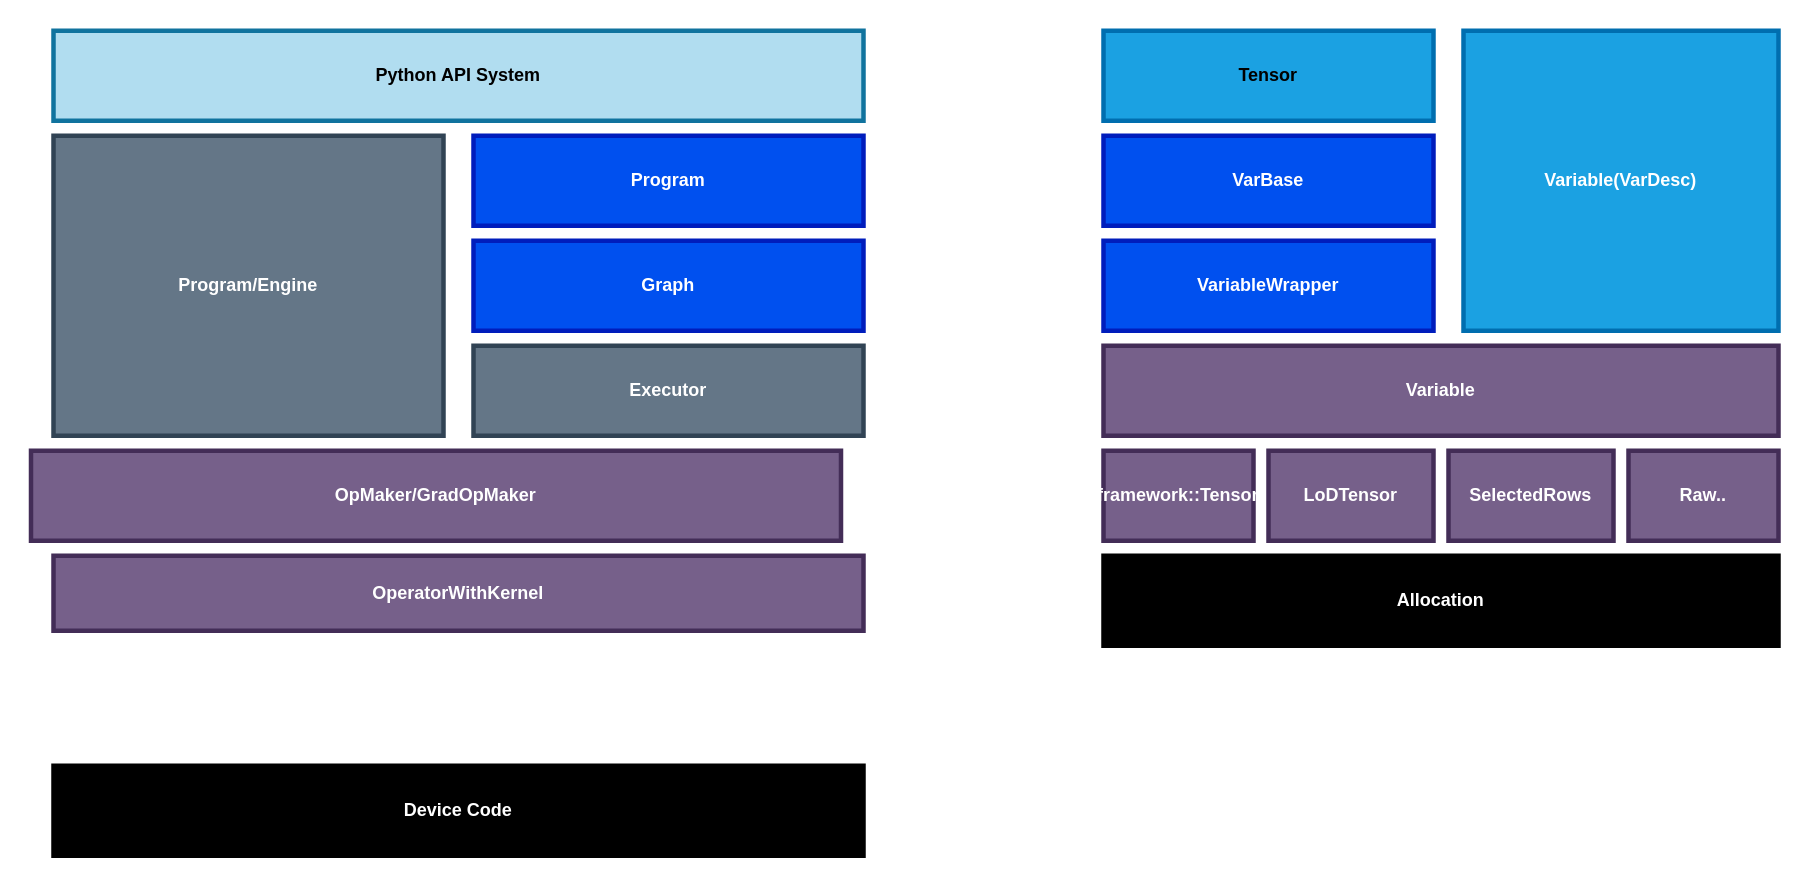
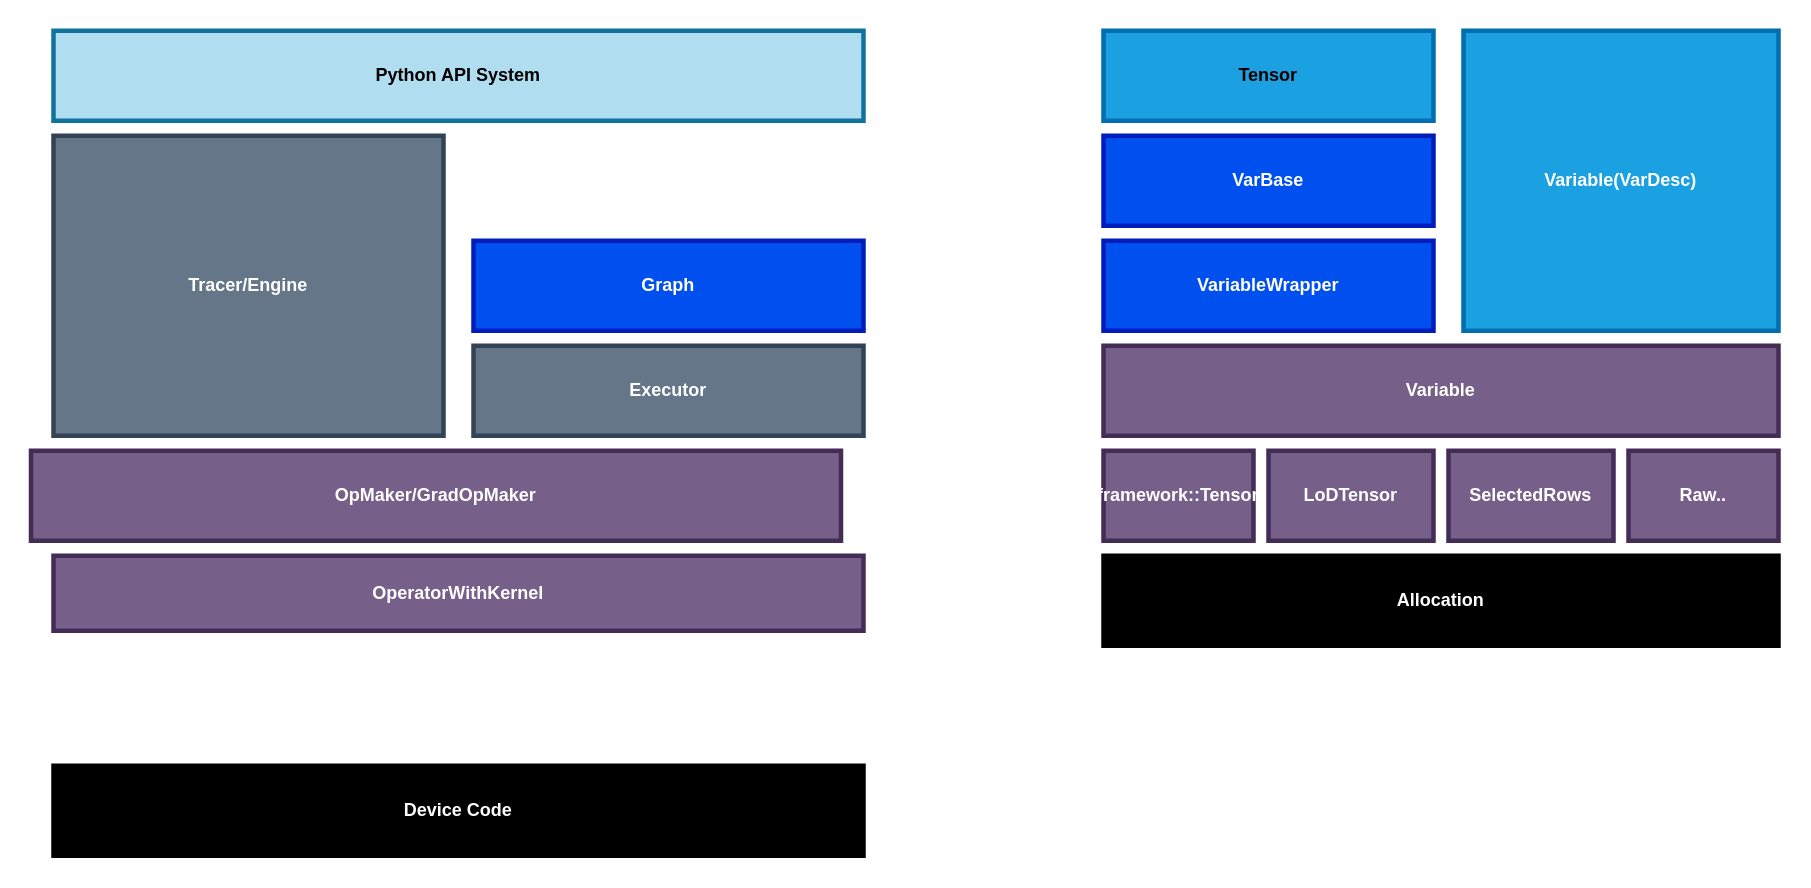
- <mxCell id="5" value="Program" style="rounded=0;whiteSpace=wrap;html=1;fontStyle=1;strokeColor=#001DBC;strokeWidth=3;fillColor=#0050ef;fontColor=#ffffff;" vertex="1" parent="1"><mxGeometry x="315" y="90" width="260" height="60" as="geometry" /></mxCell>
- <mxCell id="3" value="Program/Engine" style="rounded=0;whiteSpace=wrap;html=1;fontStyle=1;strokeColor=#314354;strokeWidth=3;fillColor=#647687;fontColor=#ffffff;" vertex="1" parent="1"><mxGeometry x="35" y="90" width="260" height="200" as="geometry" /></mxCell>
+ <mxCell id="3" value="Tracer/Engine" style="rounded=0;whiteSpace=wrap;html=1;fontStyle=1;strokeColor=#314354;strokeWidth=3;fillColor=#647687;fontColor=#ffffff;" vertex="1" parent="1"><mxGeometry x="35" y="90" width="260" height="200" as="geometry" /></mxCell>
